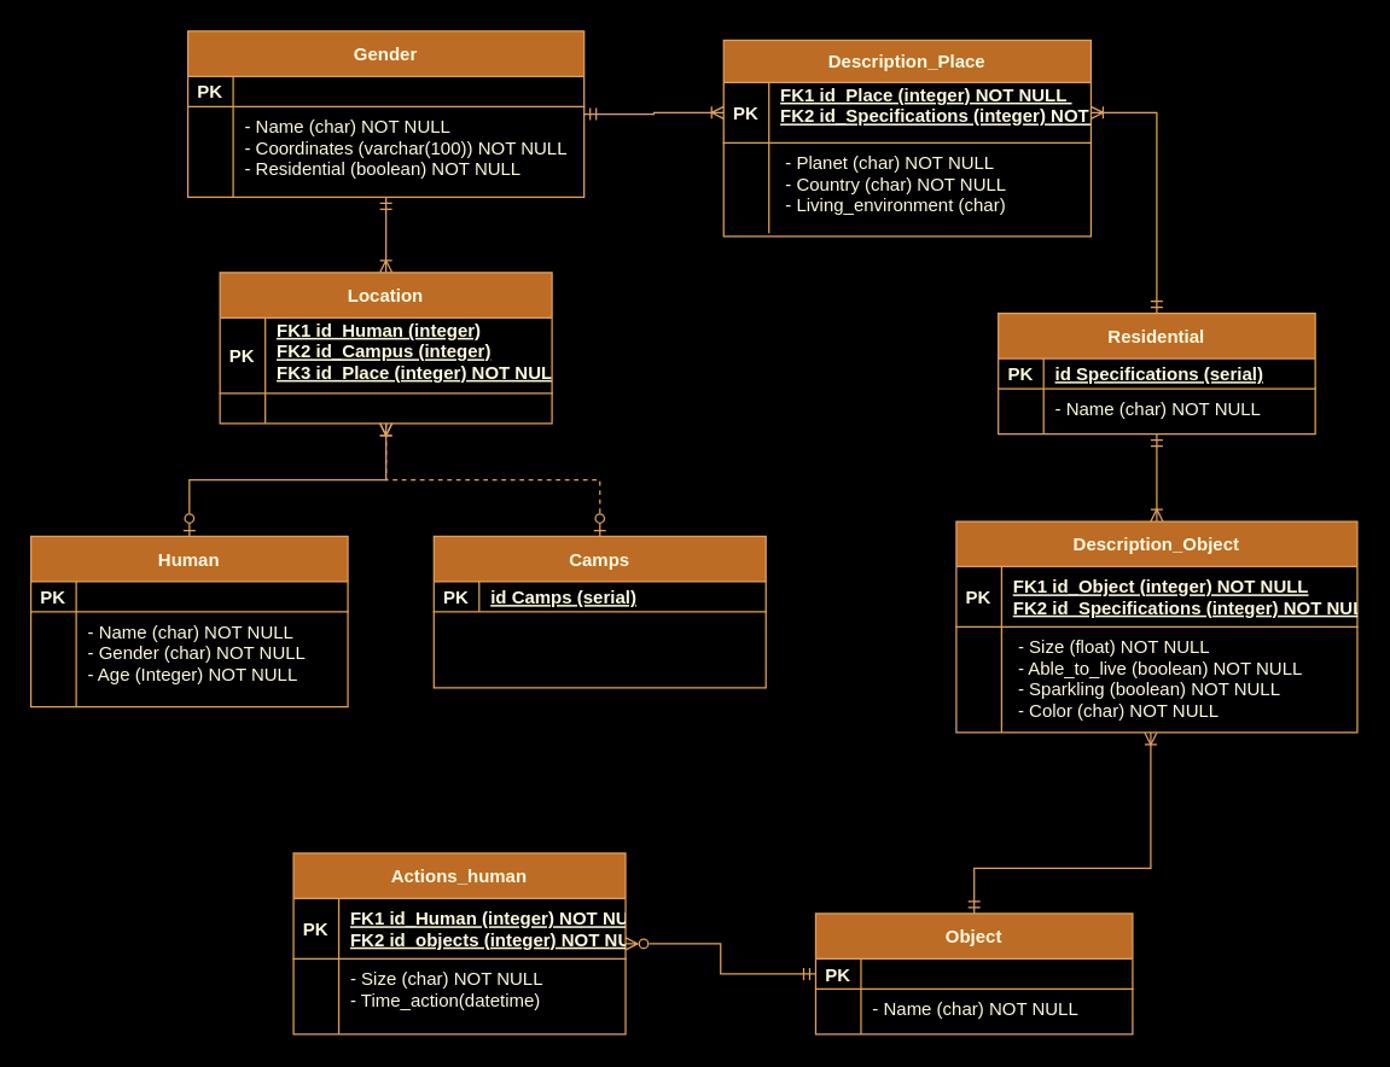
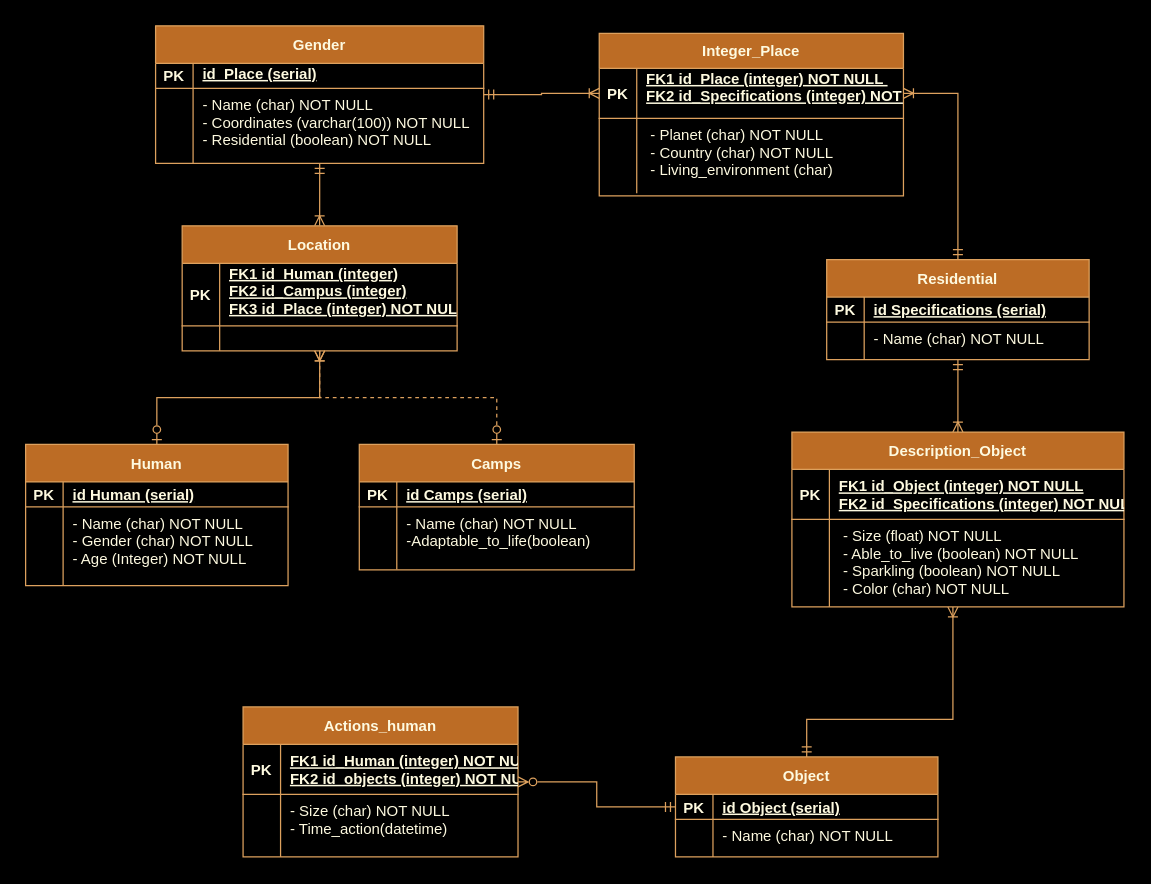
- <mxCell id="65" value="Description_Place" style="shape=table;startSize=28;container=1;collapsible=1;childLayout=tableLayout;fixedRows=1;rowLines=0;fontStyle=1;align=center;resizeLast=1;verticalAlign=middle;labelBackgroundColor=none;fillColor=#BC6C25;strokeColor=#DDA15E;fontColor=#FEFAE0;" parent="1" vertex="1"><mxGeometry x="479" y="26" width="243.417" height="130" as="geometry"><mxRectangle x="-10" y="10" width="180" height="30" as="alternateBounds" /></mxGeometry></mxCell>
+ <mxCell id="65" value="Integer_Place" style="shape=table;startSize=28;container=1;collapsible=1;childLayout=tableLayout;fixedRows=1;rowLines=0;fontStyle=1;align=center;resizeLast=1;verticalAlign=middle;labelBackgroundColor=none;fillColor=#BC6C25;strokeColor=#DDA15E;fontColor=#FEFAE0;" parent="1" vertex="1"><mxGeometry x="479" y="26" width="243.417" height="130" as="geometry"><mxRectangle x="-10" y="10" width="180" height="30" as="alternateBounds" /></mxGeometry></mxCell>
+ <mxCell id="7" value="id_Place (serial)&#10;" style="shape=partialRectangle;overflow=hidden;connectable=0;fillColor=none;top=0;left=0;bottom=0;right=0;align=left;spacingLeft=6;fontStyle=5;labelBackgroundColor=none;strokeColor=#DDA15E;fontColor=#FEFAE0;" parent="5" vertex="1"><mxGeometry x="30" width="232.537" height="20" as="geometry"><mxRectangle width="232.537" height="20" as="alternateBounds" /></mxGeometry></mxCell>
+ <mxCell id="14" value="id Human (serial)" style="shape=partialRectangle;overflow=hidden;connectable=0;fillColor=none;top=0;left=0;bottom=0;right=0;align=left;spacingLeft=6;fontStyle=5;labelBackgroundColor=none;strokeColor=#DDA15E;fontColor=#FEFAE0;" parent="12" vertex="1"><mxGeometry x="30" width="180" height="20" as="geometry"><mxRectangle width="180" height="20" as="alternateBounds" /></mxGeometry></mxCell>
+ <mxCell id="24" value="- Name (char) NOT NULL&#10;-Adaptable_to_life(boolean)" style="shape=partialRectangle;overflow=hidden;connectable=0;fillColor=none;top=0;left=0;bottom=0;right=0;align=left;spacingLeft=6;verticalAlign=top;labelBackgroundColor=none;strokeColor=#DDA15E;fontColor=#FEFAE0;" parent="22" vertex="1"><mxGeometry x="30" width="190" height="50" as="geometry"><mxRectangle width="190" height="50" as="alternateBounds" /></mxGeometry></mxCell>
+ <mxCell id="45" value="id Object (serial)" style="shape=partialRectangle;overflow=hidden;connectable=0;fillColor=none;top=0;left=0;bottom=0;right=0;align=left;spacingLeft=6;fontStyle=5;labelBackgroundColor=none;strokeColor=#DDA15E;fontColor=#FEFAE0;" parent="43" vertex="1"><mxGeometry x="30" width="180" height="20" as="geometry"><mxRectangle width="180" height="20" as="alternateBounds" /></mxGeometry></mxCell>
